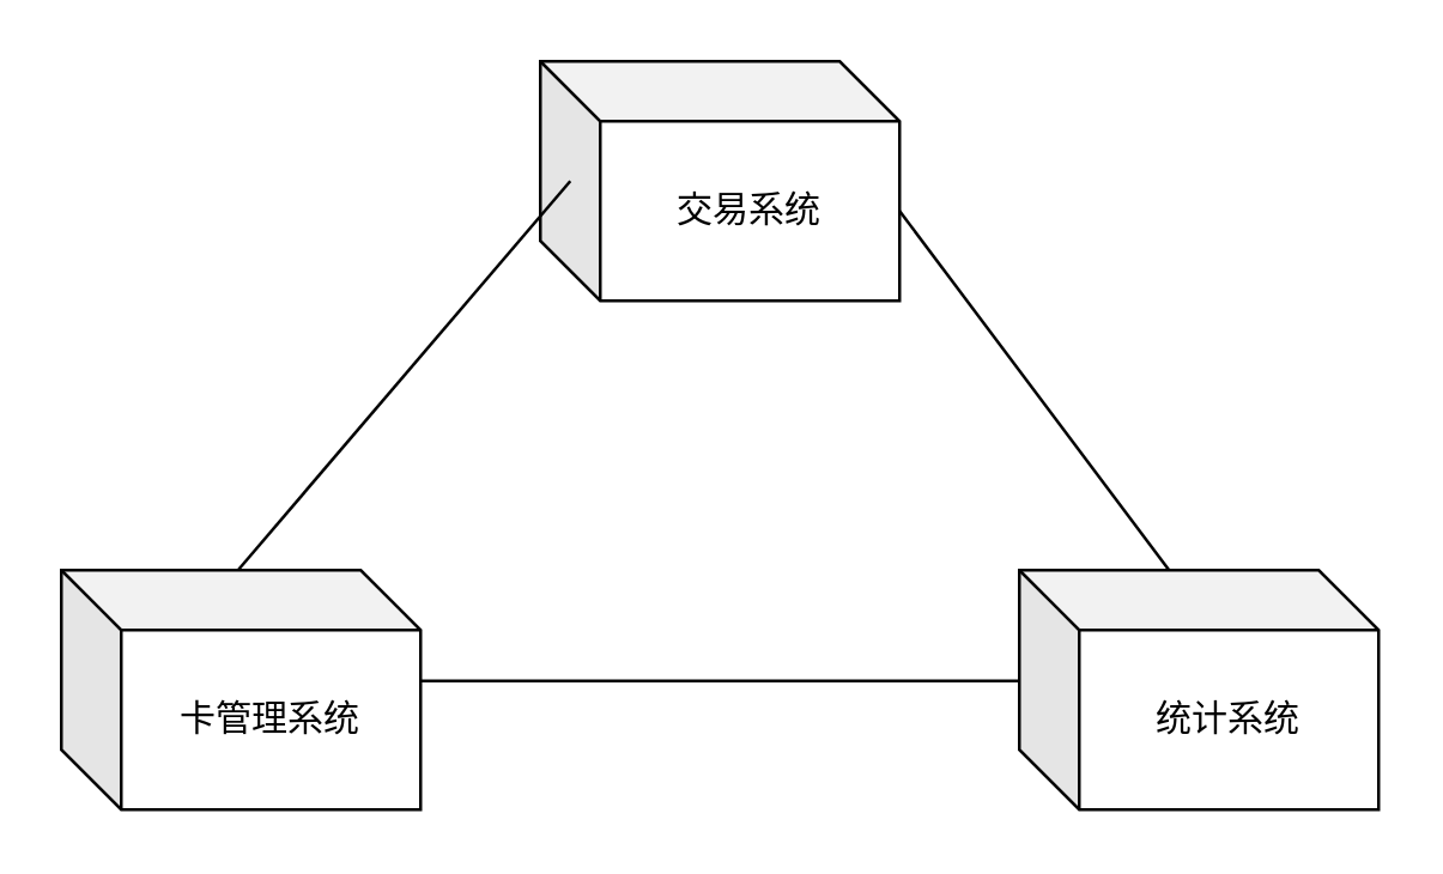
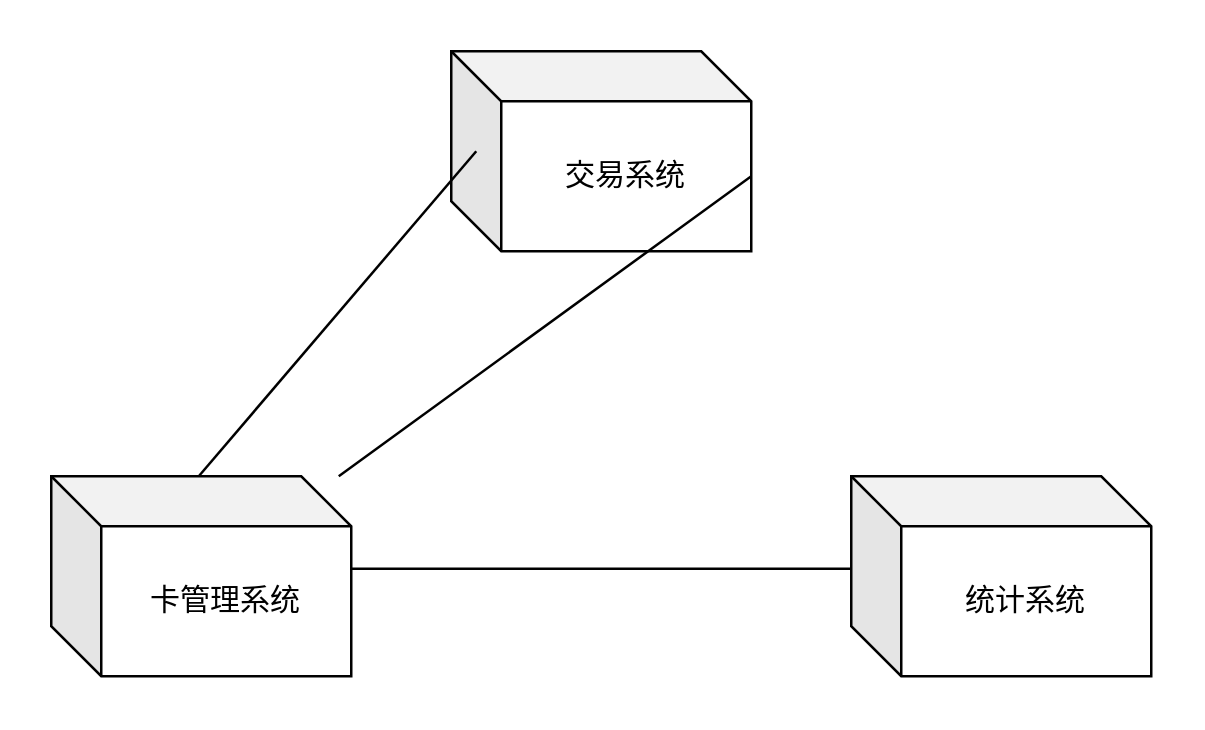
- <mxCell id="7" value="" style="endArrow=none;html=1;fontColor=#000000;entryX=0;entryY=0;entryDx=50;entryDy=0;entryPerimeter=0;exitX=0;exitY=0;exitDx=120;exitDy=50;exitPerimeter=0;" parent="1" source="3" target="4" edge="1"><mxGeometry width="50" height="50" relative="1" as="geometry"><mxPoint x="300" y="70" as="sourcePoint" /><mxPoint x="350" y="20" as="targetPoint" /></mxGeometry></mxCell>
+ <mxCell id="7" value="" style="endArrow=none;html=1;fontColor=#000000;exitX=0;exitY=0;exitDx=120;exitDy=50;exitPerimeter=0;" parent="1" source="3" target="2" edge="1"><mxGeometry width="50" height="50" relative="1" as="geometry"><mxPoint x="300" y="70" as="sourcePoint" /><mxPoint x="350" y="20" as="targetPoint" /></mxGeometry></mxCell>
